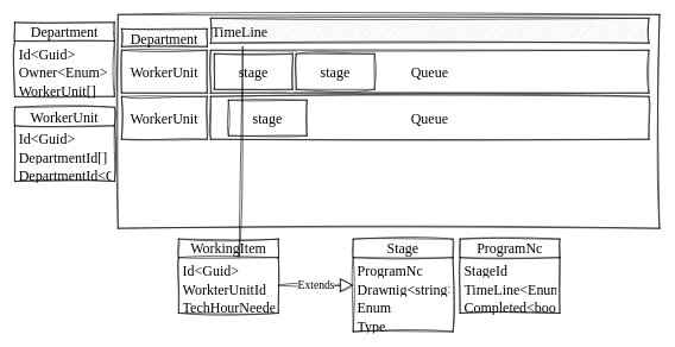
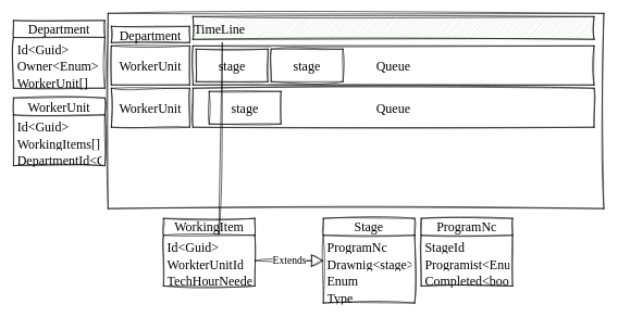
- <mxCell id="23" value="DepartmentId[]" style="text;strokeColor=none;fillColor=none;align=left;verticalAlign=top;spacingLeft=4;spacingRight=4;overflow=hidden;rotatable=0;points=[[0,0.5],[1,0.5]];portConstraint=eastwest;whiteSpace=wrap;html=1;fontSize=20;fontFamily=Architects Daughter;" parent="21" vertex="1"><mxGeometry y="52" width="140" height="26" as="geometry" /></mxCell>
+ <mxCell id="23" value="WorkingItems[]" style="text;strokeColor=none;fillColor=none;align=left;verticalAlign=top;spacingLeft=4;spacingRight=4;overflow=hidden;rotatable=0;points=[[0,0.5],[1,0.5]];portConstraint=eastwest;whiteSpace=wrap;html=1;fontSize=20;fontFamily=Architects Daughter;" parent="21" vertex="1"><mxGeometry y="52" width="140" height="26" as="geometry" /></mxCell>
- <mxCell id="18" value="&lt;div&gt;Drawnig&amp;lt;string&amp;gt;&lt;/div&gt;" style="text;strokeColor=none;fillColor=none;align=left;verticalAlign=top;spacingLeft=4;spacingRight=4;overflow=hidden;rotatable=0;points=[[0,0.5],[1,0.5]];portConstraint=eastwest;whiteSpace=wrap;html=1;fontSize=20;fontFamily=Architects Daughter;" parent="16" vertex="1"><mxGeometry y="52" width="140" height="26" as="geometry" /></mxCell>
+ <mxCell id="18" value="&lt;div&gt;Drawnig&amp;lt;stage&amp;gt;&lt;/div&gt;" style="text;strokeColor=none;fillColor=none;align=left;verticalAlign=top;spacingLeft=4;spacingRight=4;overflow=hidden;rotatable=0;points=[[0,0.5],[1,0.5]];portConstraint=eastwest;whiteSpace=wrap;html=1;fontSize=20;fontFamily=Architects Daughter;" parent="16" vertex="1"><mxGeometry y="52" width="140" height="26" as="geometry" /></mxCell>
- <mxCell id="14" value="TimeLine&amp;lt;Enum?&amp;gt;" style="text;strokeColor=none;fillColor=none;align=left;verticalAlign=top;spacingLeft=4;spacingRight=4;overflow=hidden;rotatable=0;points=[[0,0.5],[1,0.5]];portConstraint=eastwest;whiteSpace=wrap;html=1;fontSize=20;fontFamily=Architects Daughter;" parent="12" vertex="1"><mxGeometry y="52" width="140" height="26" as="geometry" /></mxCell>
+ <mxCell id="14" value="Programist&amp;lt;Enum?&amp;gt;" style="text;strokeColor=none;fillColor=none;align=left;verticalAlign=top;spacingLeft=4;spacingRight=4;overflow=hidden;rotatable=0;points=[[0,0.5],[1,0.5]];portConstraint=eastwest;whiteSpace=wrap;html=1;fontSize=20;fontFamily=Architects Daughter;" parent="12" vertex="1"><mxGeometry y="52" width="140" height="26" as="geometry" /></mxCell>
